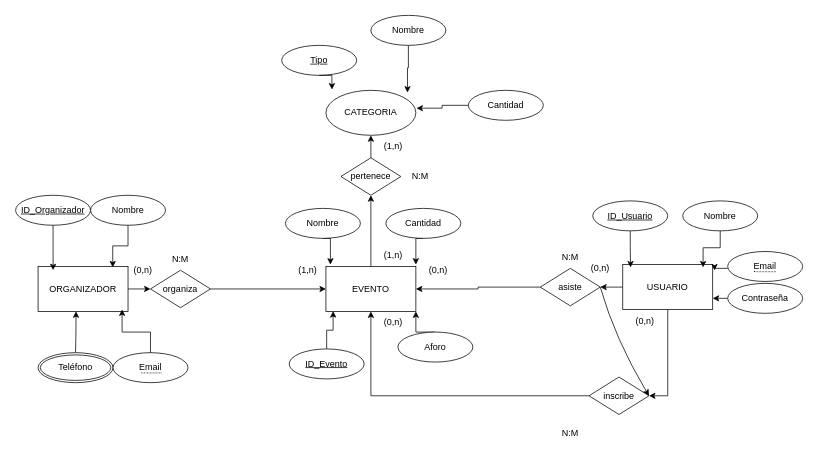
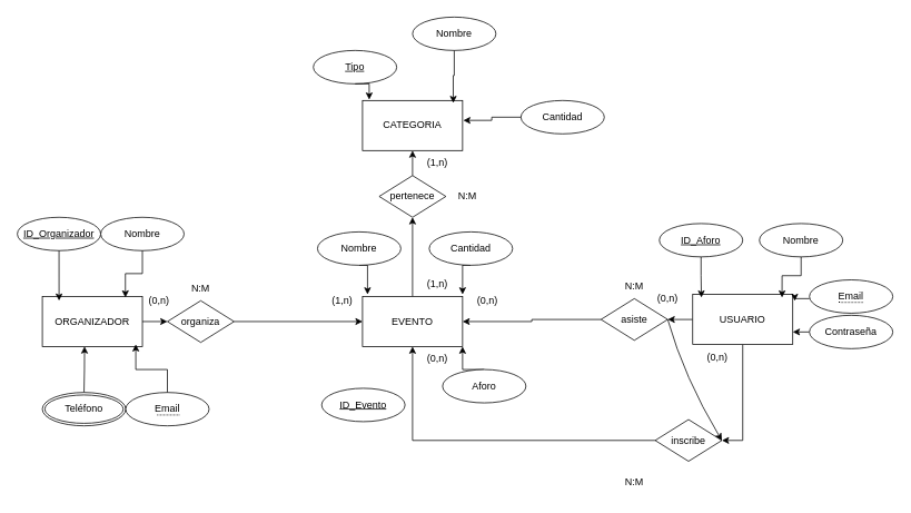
- <mxCell id="25" value="CATEGORIA" style="ellipse;whiteSpace=wrap;html=1;" parent="1" vertex="1"><mxGeometry x="434" y="120" width="120" height="60" as="geometry" /></mxCell>
+ <mxCell id="25" value="CATEGORIA" style="rounded=0;whiteSpace=wrap;html=1;" parent="1" vertex="1"><mxGeometry x="434" y="120" width="120" height="60" as="geometry" /></mxCell>
- <mxCell id="31" value="ID_Usuario" style="ellipse;whiteSpace=wrap;html=1;align=center;fontStyle=4;" vertex="1" parent="1"><mxGeometry x="790" y="267.5" width="100" height="40" as="geometry" /></mxCell>
+ <mxCell id="31" value="ID_Aforo" style="ellipse;whiteSpace=wrap;html=1;align=center;fontStyle=4;" vertex="1" parent="1"><mxGeometry x="790" y="267.5" width="100" height="40" as="geometry" /></mxCell>
- <mxCell id="41" style="edgeStyle=orthogonalEdgeStyle;rounded=0;orthogonalLoop=1;jettySize=auto;html=1;exitX=0.5;exitY=0;exitDx=0;exitDy=0;entryX=0.08;entryY=0.993;entryDx=0;entryDy=0;entryPerimeter=0;" edge="1" parent="1" source="39" target="8"><mxGeometry relative="1" as="geometry" /></mxCell>
